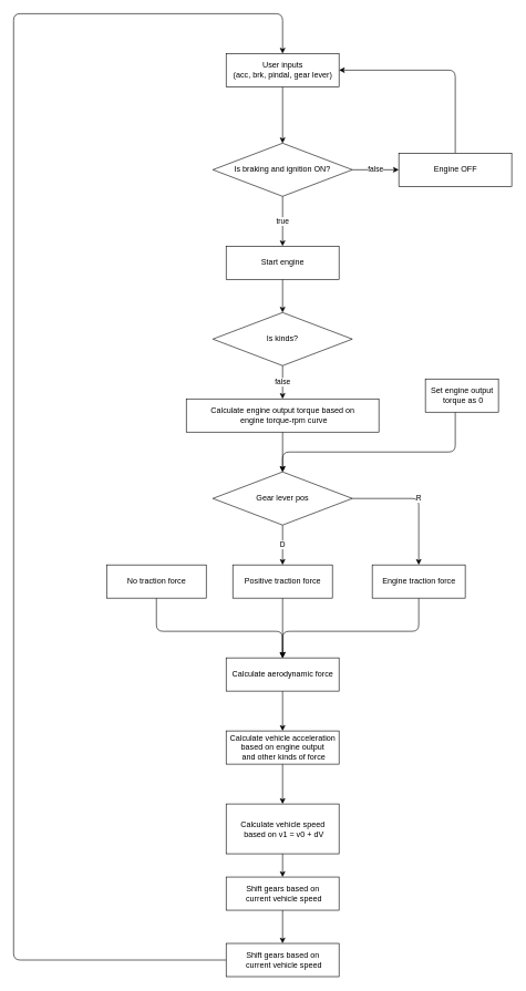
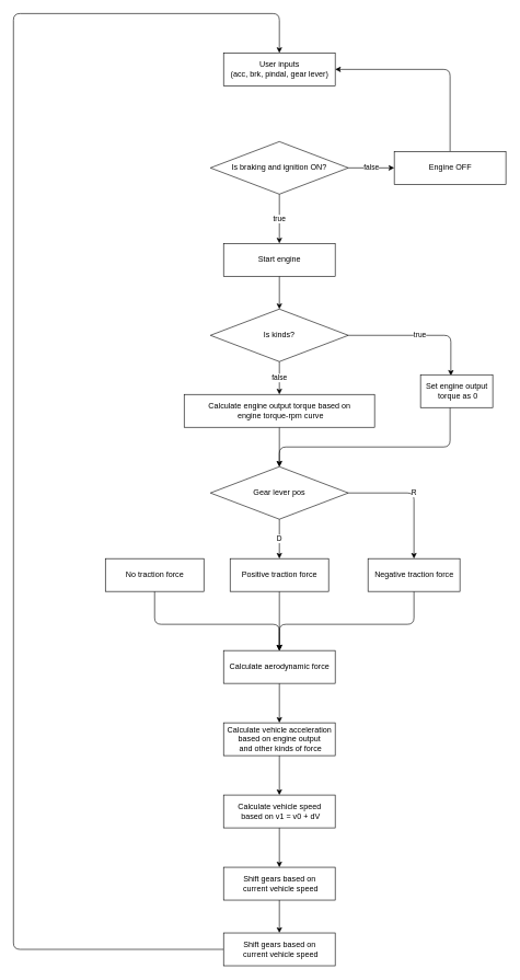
- <mxCell id="2" style="edgeStyle=orthogonalEdgeStyle;html=1;entryX=0.5;entryY=0;entryDx=0;entryDy=0;" edge="1" parent="1" source="3" target="32"><mxGeometry relative="1" as="geometry"><mxPoint x="425" y="60" as="targetPoint" /></mxGeometry></mxCell>
+ <mxCell id="5" value="true" style="edgeStyle=orthogonalEdgeStyle;html=1;entryX=0.42;entryY=0.031;entryDx=0;entryDy=0;entryPerimeter=0;exitX=1;exitY=0.5;exitDx=0;exitDy=0;" edge="1" parent="1" source="6" target="10"><mxGeometry relative="1" as="geometry" /></mxCell>
- <mxCell id="17" value="Engine traction force" style="html=1;" vertex="1" parent="1"><mxGeometry x="560" y="850" width="140" height="50" as="geometry" /></mxCell>
+ <mxCell id="17" value="Negative traction force" style="html=1;" vertex="1" parent="1"><mxGeometry x="560" y="850" width="140" height="50" as="geometry" /></mxCell>
- <mxCell id="25" value="Calculate vehicle speed&lt;br&gt;&amp;nbsp;based on v1 = v0 + dV" style="html=1;" vertex="1" parent="1"><mxGeometry x="340" y="1210" width="170" height="75" as="geometry" /></mxCell>
+ <mxCell id="25" value="Calculate vehicle speed&lt;br&gt;&amp;nbsp;based on v1 = v0 + dV" style="html=1;" vertex="1" parent="1"><mxGeometry x="340" y="1210" width="170" height="50" as="geometry" /></mxCell>
